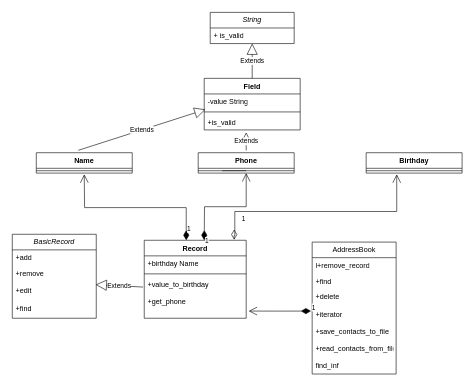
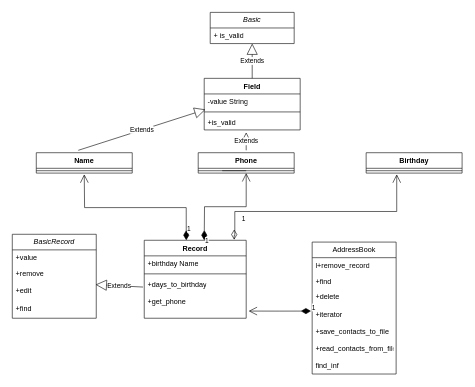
- <mxCell id="6" value="&lt;i&gt;String&lt;/i&gt;" style="swimlane;fontStyle=0;childLayout=stackLayout;horizontal=1;startSize=26;fillColor=none;horizontalStack=0;resizeParent=1;resizeParentMax=0;resizeLast=0;collapsible=1;marginBottom=0;whiteSpace=wrap;html=1;" parent="1" vertex="1"><mxGeometry x="350" y="20" width="140" height="52" as="geometry" /></mxCell>
+ <mxCell id="6" value="&lt;i&gt;Basic&lt;/i&gt;" style="swimlane;fontStyle=0;childLayout=stackLayout;horizontal=1;startSize=26;fillColor=none;horizontalStack=0;resizeParent=1;resizeParentMax=0;resizeLast=0;collapsible=1;marginBottom=0;whiteSpace=wrap;html=1;" parent="1" vertex="1"><mxGeometry x="350" y="20" width="140" height="52" as="geometry" /></mxCell>
- <mxCell id="9" value="+add" style="text;strokeColor=none;fillColor=none;align=left;verticalAlign=top;spacingLeft=4;spacingRight=4;overflow=hidden;rotatable=0;points=[[0,0.5],[1,0.5]];portConstraint=eastwest;whiteSpace=wrap;html=1;" parent="8" vertex="1"><mxGeometry y="26" width="140" height="26" as="geometry" /></mxCell>
+ <mxCell id="9" value="+value" style="text;strokeColor=none;fillColor=none;align=left;verticalAlign=top;spacingLeft=4;spacingRight=4;overflow=hidden;rotatable=0;points=[[0,0.5],[1,0.5]];portConstraint=eastwest;whiteSpace=wrap;html=1;" parent="8" vertex="1"><mxGeometry y="26" width="140" height="26" as="geometry" /></mxCell>
- <mxCell id="21" value="+value_to_birthday&lt;br&gt;&lt;br&gt;+get_phone" style="text;strokeColor=none;fillColor=none;align=left;verticalAlign=top;spacingLeft=4;spacingRight=4;overflow=hidden;rotatable=0;points=[[0,0.5],[1,0.5]];portConstraint=eastwest;whiteSpace=wrap;html=1;" parent="18" vertex="1"><mxGeometry y="60" width="170" height="70" as="geometry" /></mxCell>
+ <mxCell id="21" value="+days_to_birthday&lt;br&gt;&lt;br&gt;+get_phone" style="text;strokeColor=none;fillColor=none;align=left;verticalAlign=top;spacingLeft=4;spacingRight=4;overflow=hidden;rotatable=0;points=[[0,0.5],[1,0.5]];portConstraint=eastwest;whiteSpace=wrap;html=1;" parent="18" vertex="1"><mxGeometry y="60" width="170" height="70" as="geometry" /></mxCell>
